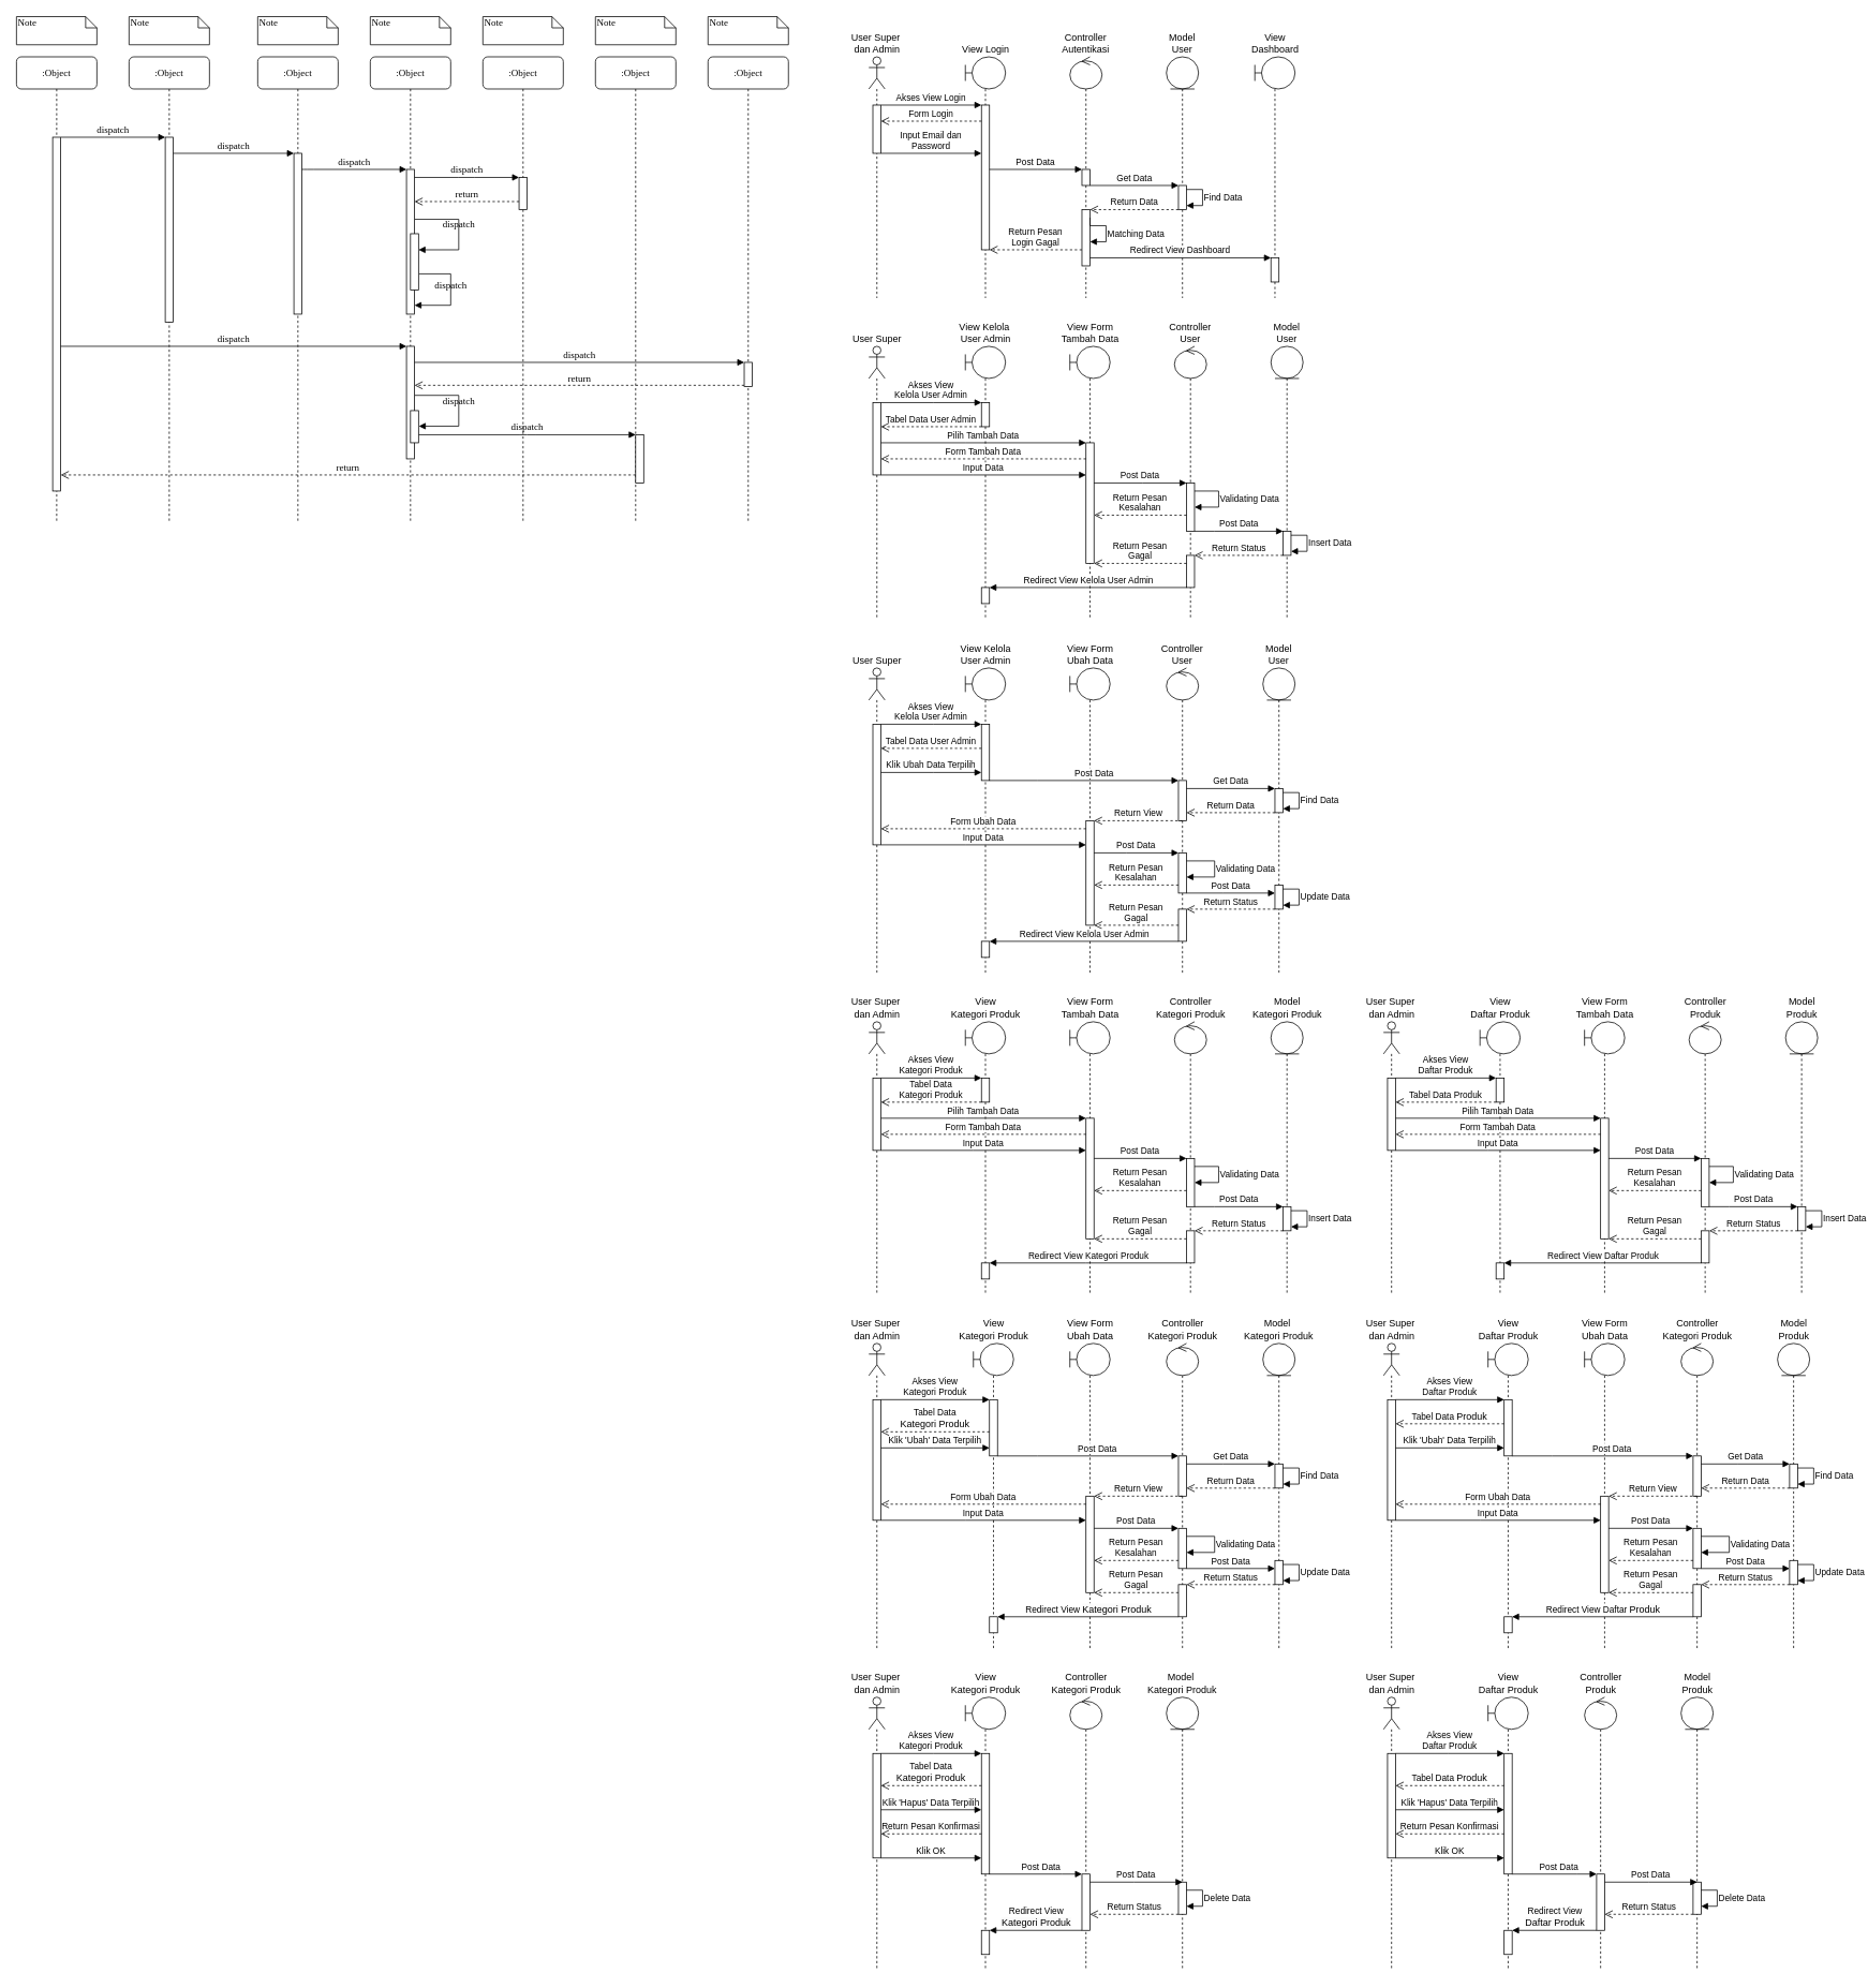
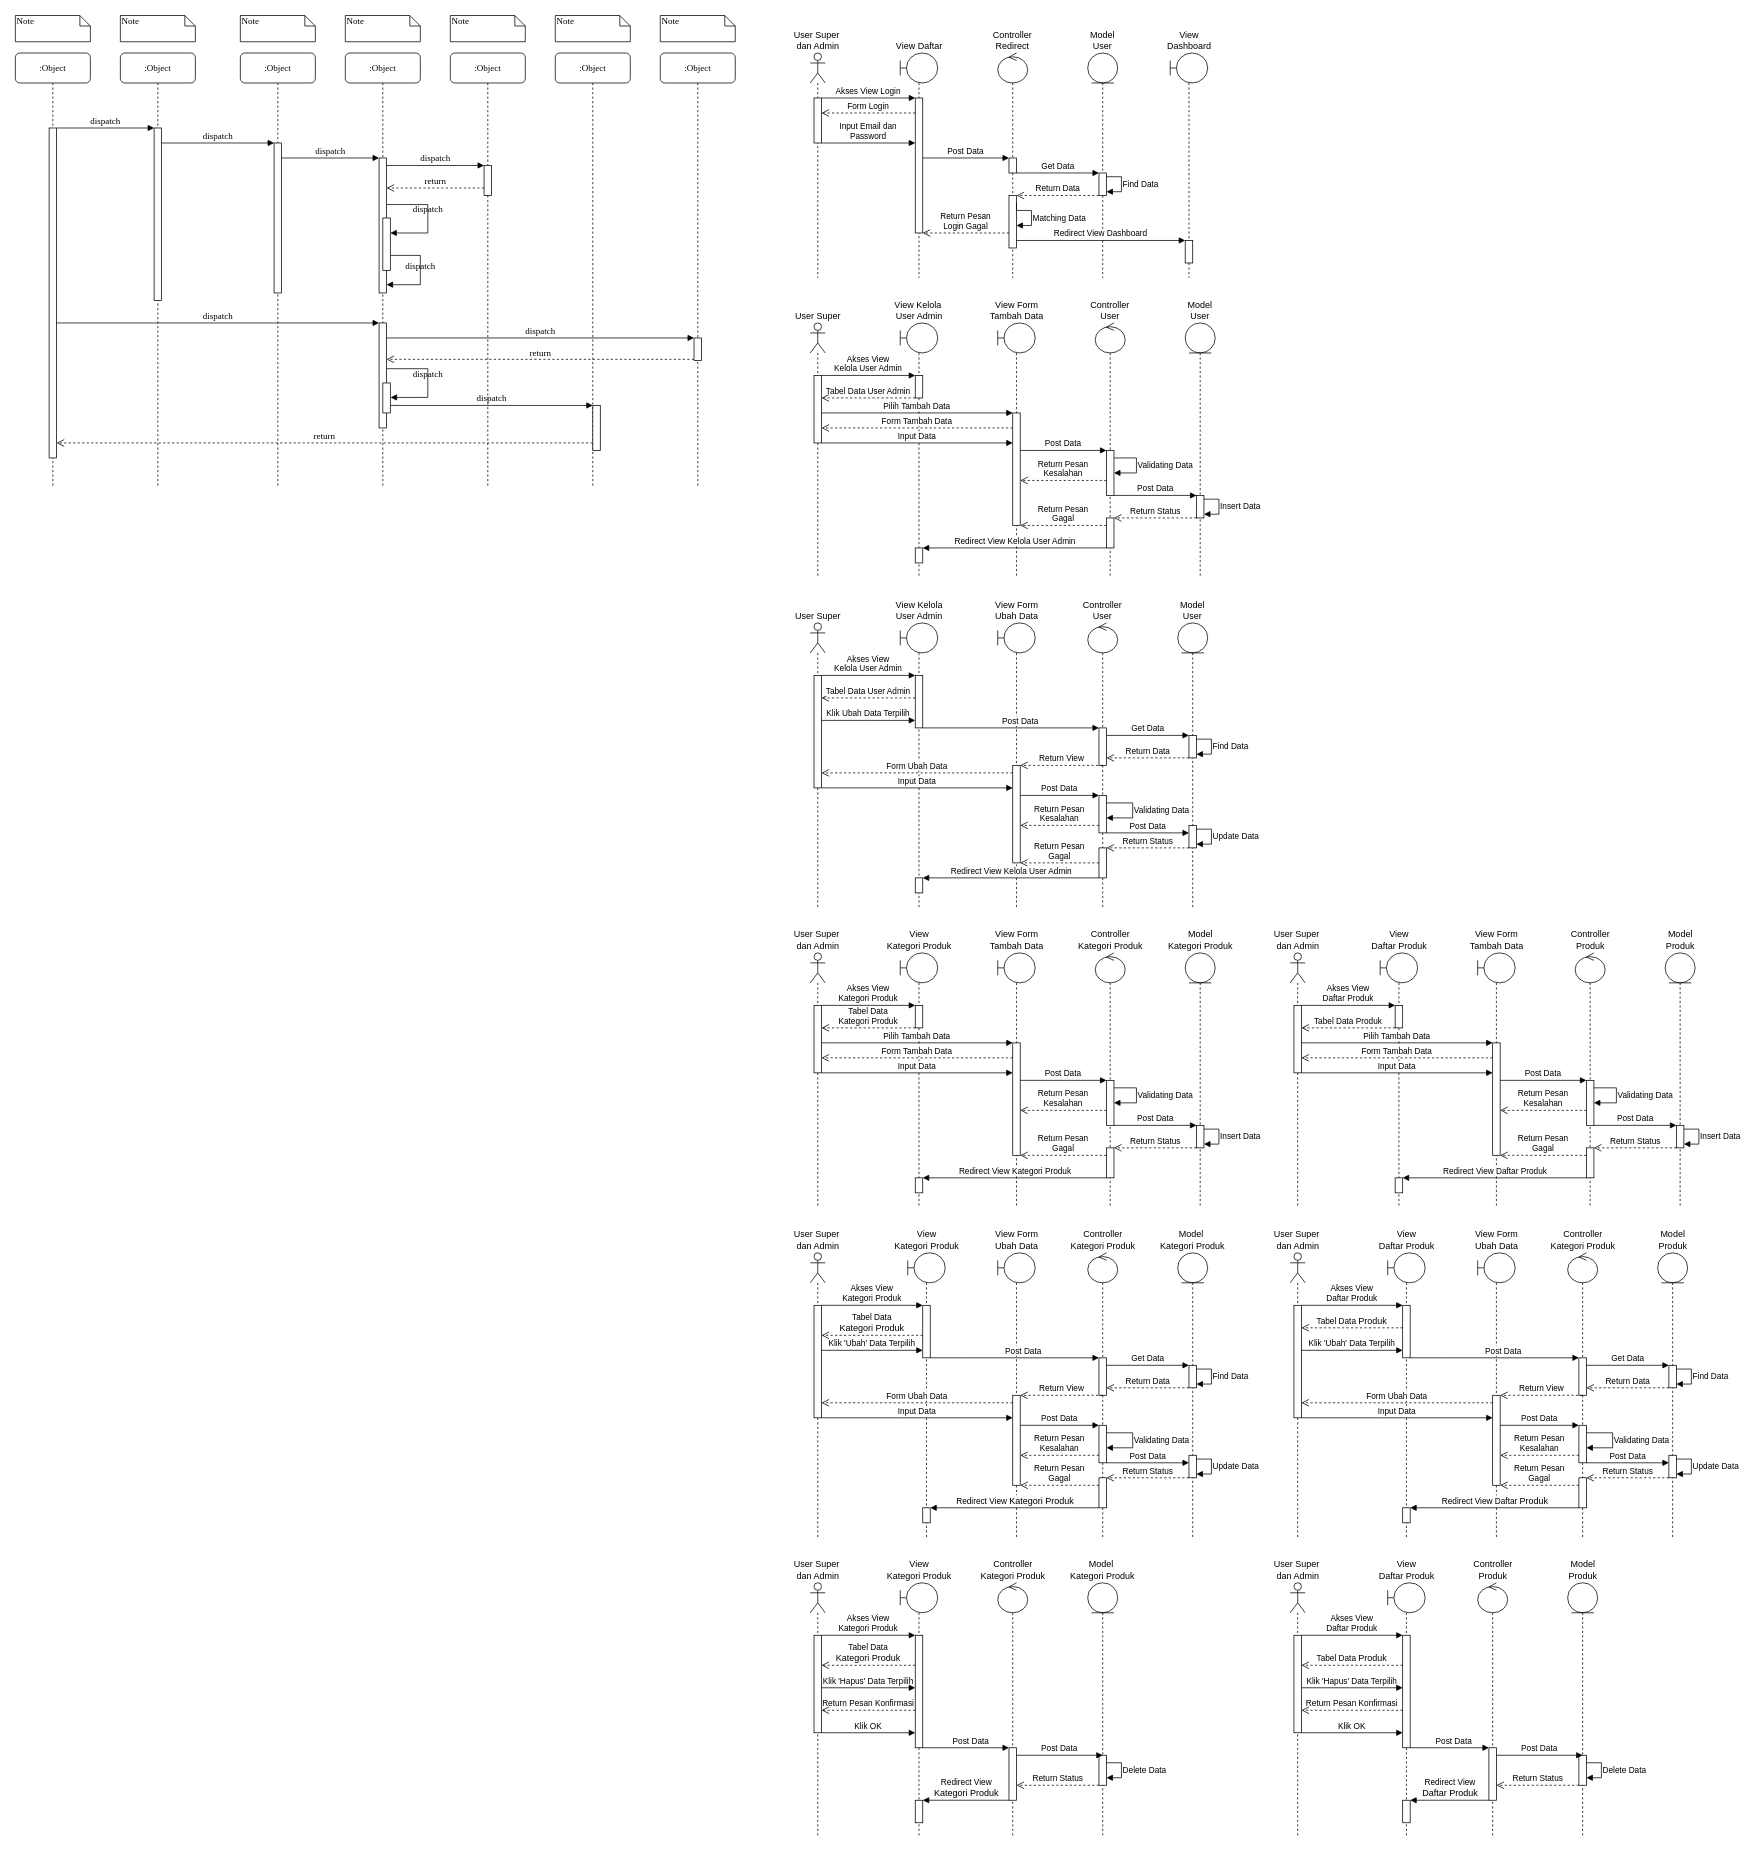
- <mxCell id="46" value="Controller Autentikasi" style="shape=umlLifeline;perimeter=lifelinePerimeter;html=1;container=1;dropTarget=0;collapsible=0;recursiveResize=0;outlineConnect=0;portConstraint=eastwest;newEdgeStyle={&quot;curved&quot;:0,&quot;rounded&quot;:0};participant=umlControl;whiteSpace=wrap;labelPosition=center;verticalLabelPosition=top;align=center;verticalAlign=bottom;" parent="1" vertex="1"><mxGeometry x="1330" y="70" width="40" height="300" as="geometry" /></mxCell>
+ <mxCell id="46" value="Controller Redirect" style="shape=umlLifeline;perimeter=lifelinePerimeter;html=1;container=1;dropTarget=0;collapsible=0;recursiveResize=0;outlineConnect=0;portConstraint=eastwest;newEdgeStyle={&quot;curved&quot;:0,&quot;rounded&quot;:0};participant=umlControl;whiteSpace=wrap;labelPosition=center;verticalLabelPosition=top;align=center;verticalAlign=bottom;" parent="1" vertex="1"><mxGeometry x="1330" y="70" width="40" height="300" as="geometry" /></mxCell>
- <mxCell id="41" value="View Login" style="shape=umlLifeline;perimeter=lifelinePerimeter;html=1;container=1;dropTarget=0;collapsible=0;recursiveResize=0;outlineConnect=0;portConstraint=eastwest;newEdgeStyle={&quot;curved&quot;:0,&quot;rounded&quot;:0};participant=umlBoundary;labelPosition=center;verticalLabelPosition=top;align=center;verticalAlign=bottom;" parent="1" vertex="1"><mxGeometry x="1200" y="70" width="50" height="300" as="geometry" /></mxCell>
+ <mxCell id="41" value="View Daftar" style="shape=umlLifeline;perimeter=lifelinePerimeter;html=1;container=1;dropTarget=0;collapsible=0;recursiveResize=0;outlineConnect=0;portConstraint=eastwest;newEdgeStyle={&quot;curved&quot;:0,&quot;rounded&quot;:0};participant=umlBoundary;labelPosition=center;verticalLabelPosition=top;align=center;verticalAlign=bottom;" parent="1" vertex="1"><mxGeometry x="1200" y="70" width="50" height="300" as="geometry" /></mxCell>
